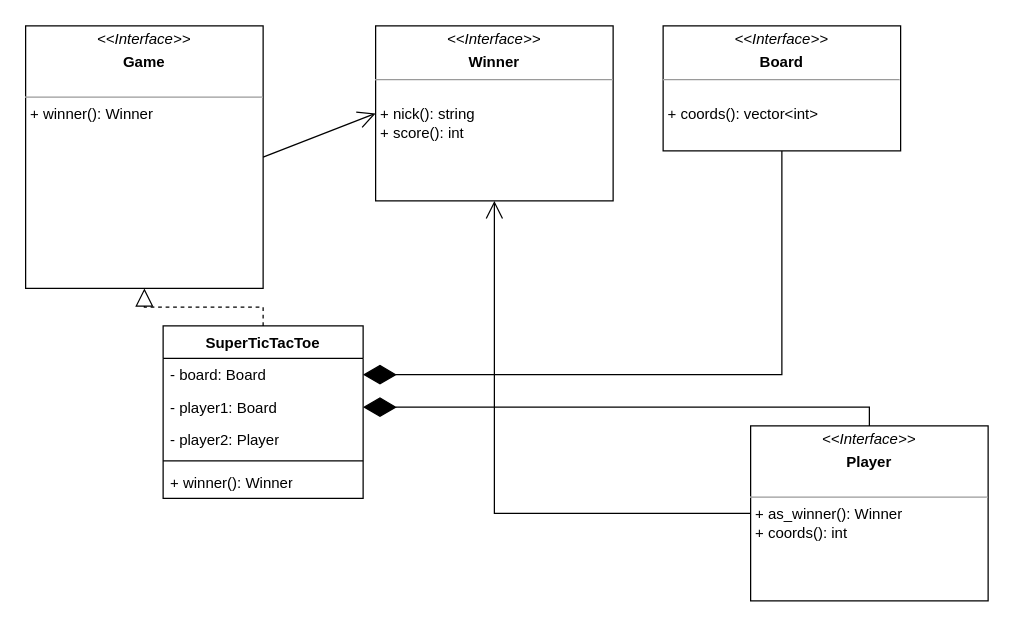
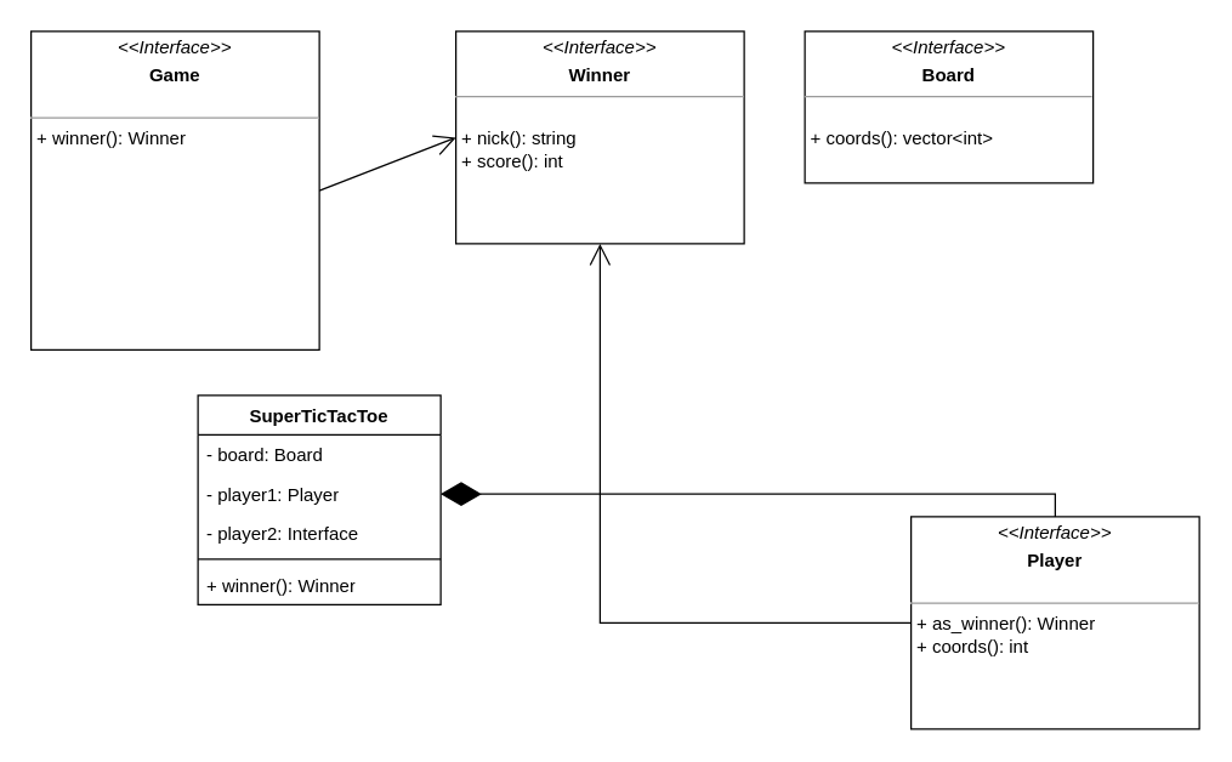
- <mxCell id="12" value="" style="endArrow=block;dashed=1;endFill=0;endSize=12;html=1;rounded=0;exitX=0.5;exitY=0;exitDx=0;exitDy=0;entryX=0.5;entryY=1;entryDx=0;entryDy=0;edgeStyle=orthogonalEdgeStyle;" edge="1" parent="1" source="6" target="2"><mxGeometry width="160" relative="1" as="geometry"><mxPoint x="300" y="330" as="sourcePoint" /><mxPoint x="460" y="330" as="targetPoint" /></mxGeometry></mxCell>
- <mxCell id="13" value="" style="endArrow=diamondThin;endFill=1;endSize=24;html=1;rounded=0;exitX=0.5;exitY=1;exitDx=0;exitDy=0;entryX=1;entryY=0.5;entryDx=0;entryDy=0;edgeStyle=orthogonalEdgeStyle;" edge="1" parent="1" source="5" target="7"><mxGeometry width="160" relative="1" as="geometry"><mxPoint x="600" y="190" as="sourcePoint" /><mxPoint x="760" y="190" as="targetPoint" /></mxGeometry></mxCell>
- <mxCell id="8" value="- player1: Board" style="text;strokeColor=none;fillColor=none;align=left;verticalAlign=top;spacingLeft=4;spacingRight=4;overflow=hidden;rotatable=0;points=[[0,0.5],[1,0.5]];portConstraint=eastwest;whiteSpace=wrap;html=1;" vertex="1" parent="6"><mxGeometry y="52" width="160" height="26" as="geometry" /></mxCell>
+ <mxCell id="8" value="- player1: Player" style="text;strokeColor=none;fillColor=none;align=left;verticalAlign=top;spacingLeft=4;spacingRight=4;overflow=hidden;rotatable=0;points=[[0,0.5],[1,0.5]];portConstraint=eastwest;whiteSpace=wrap;html=1;" vertex="1" parent="6"><mxGeometry y="52" width="160" height="26" as="geometry" /></mxCell>
- <mxCell id="9" value="- player2: Player" style="text;strokeColor=none;fillColor=none;align=left;verticalAlign=top;spacingLeft=4;spacingRight=4;overflow=hidden;rotatable=0;points=[[0,0.5],[1,0.5]];portConstraint=eastwest;whiteSpace=wrap;html=1;" vertex="1" parent="6"><mxGeometry y="78" width="160" height="26" as="geometry" /></mxCell>
+ <mxCell id="9" value="- player2: Interface" style="text;strokeColor=none;fillColor=none;align=left;verticalAlign=top;spacingLeft=4;spacingRight=4;overflow=hidden;rotatable=0;points=[[0,0.5],[1,0.5]];portConstraint=eastwest;whiteSpace=wrap;html=1;" vertex="1" parent="6"><mxGeometry y="78" width="160" height="26" as="geometry" /></mxCell>
